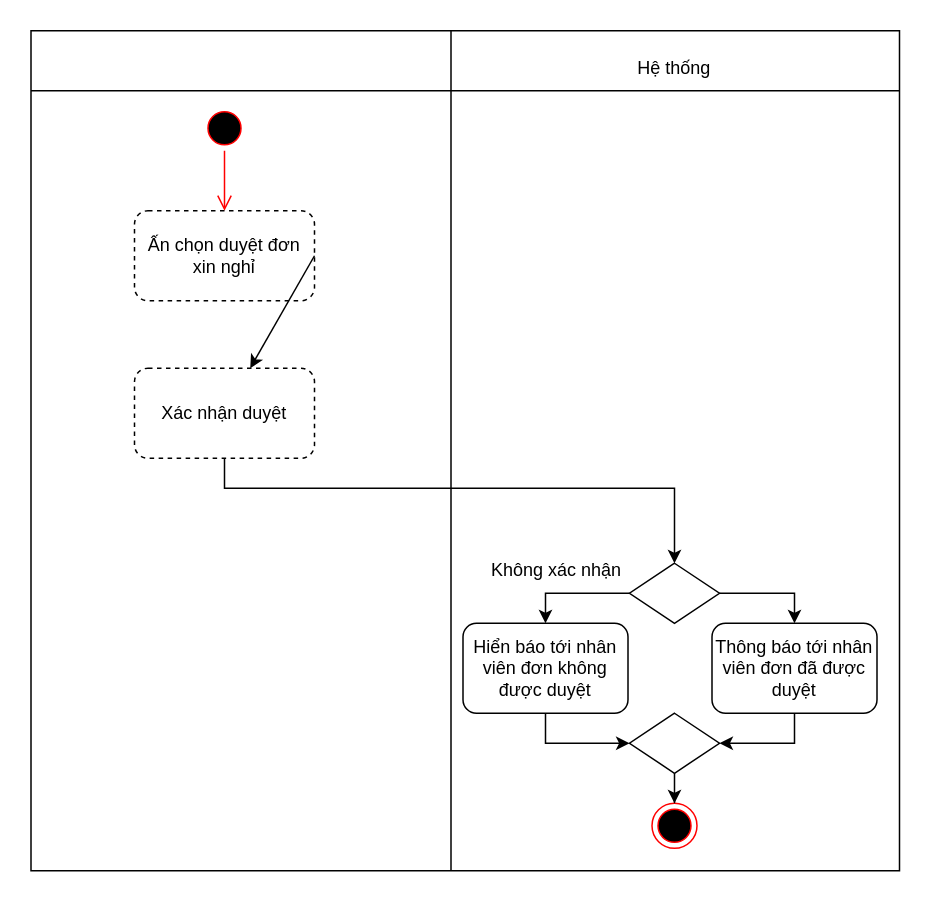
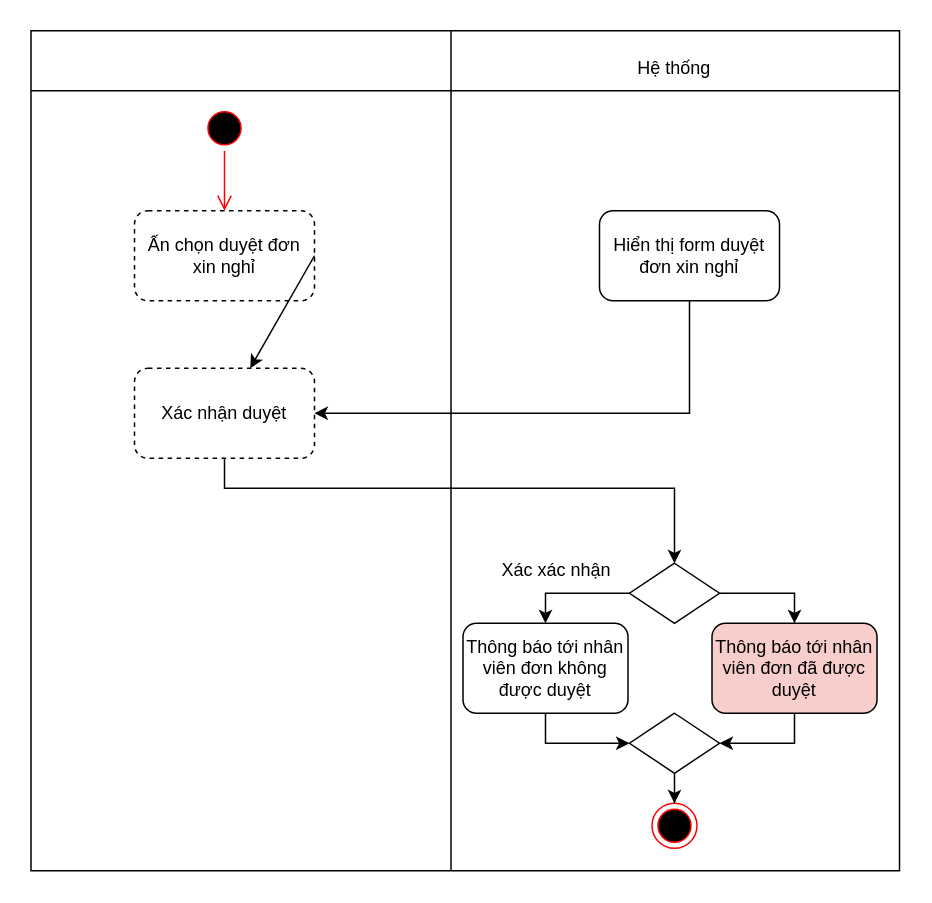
+ <mxCell id="7" value="Hiển thị form duyệt đơn xin nghỉ" style="rounded=1;whiteSpace=wrap;html=1;" parent="1" vertex="1"><mxGeometry x="399" y="140" width="120" height="60" as="geometry" /></mxCell>
+ <mxCell id="10" value="" style="endArrow=classic;html=1;rounded=0;exitX=0.5;exitY=1;exitDx=0;exitDy=0;entryX=1;entryY=0.5;entryDx=0;entryDy=0;" parent="1" source="7" target="12" edge="1"><mxGeometry width="50" height="50" relative="1" as="geometry"><mxPoint x="534" y="215" as="sourcePoint" /><mxPoint x="534" y="345" as="targetPoint" /><Array as="points"><mxPoint x="459" y="275" /></Array></mxGeometry></mxCell>
- <mxCell id="14" value="Không xác nhận" style="text;html=1;align=center;verticalAlign=middle;resizable=0;points=[];autosize=1;strokeColor=none;fillColor=none;" parent="1" vertex="1"><mxGeometry x="315" y="365" width="110" height="30" as="geometry" /></mxCell>
+ <mxCell id="14" value="Xác xác nhận" style="text;html=1;align=center;verticalAlign=middle;resizable=0;points=[];autosize=1;strokeColor=none;fillColor=none;" parent="1" vertex="1"><mxGeometry x="315" y="365" width="110" height="30" as="geometry" /></mxCell>
- <mxCell id="20" value="Hiển báo tới nhân viên đơn không được duyệt" style="rounded=1;whiteSpace=wrap;html=1;" parent="1" vertex="1"><mxGeometry x="308" y="415" width="110" height="60" as="geometry" /></mxCell>
+ <mxCell id="20" value="Thông báo tới nhân viên đơn không được duyệt" style="rounded=1;whiteSpace=wrap;html=1;" parent="1" vertex="1"><mxGeometry x="308" y="415" width="110" height="60" as="geometry" /></mxCell>
- <mxCell id="18" value="Thông báo tới nhân viên đơn đã được duyệt" style="rounded=1;whiteSpace=wrap;html=1;" parent="1" vertex="1"><mxGeometry x="474" y="415" width="110" height="60" as="geometry" /></mxCell>
+ <mxCell id="18" value="Thông báo tới nhân viên đơn đã được duyệt" style="rounded=1;whiteSpace=wrap;html=1;fillColor=#f8cecc;" parent="1" vertex="1"><mxGeometry x="474" y="415" width="110" height="60" as="geometry" /></mxCell>
